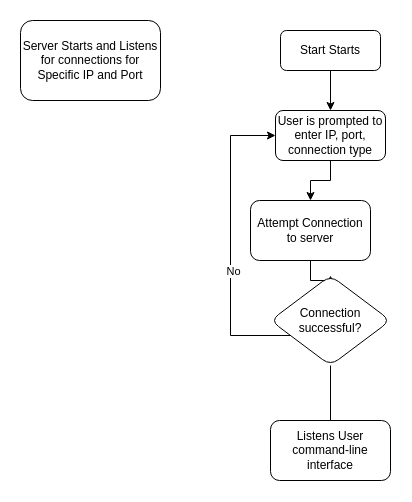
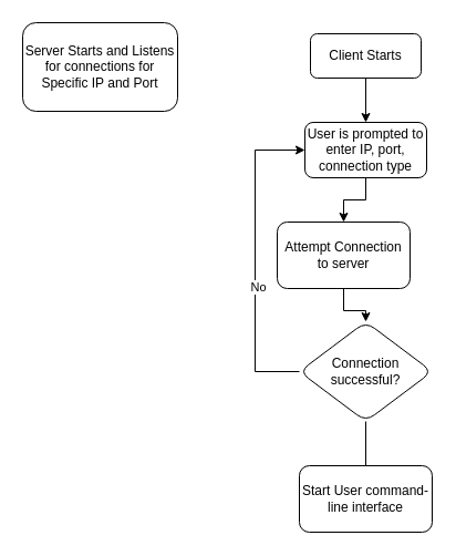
- <mxCell id="4" value="Start Starts" style="rounded=1;whiteSpace=wrap;html=1;fontSize=12;glass=0;strokeWidth=1;shadow=0;" parent="1" vertex="1"><mxGeometry x="280" y="30" width="100" height="40" as="geometry" /></mxCell>
+ <mxCell id="4" value="Client Starts" style="rounded=1;whiteSpace=wrap;html=1;fontSize=12;glass=0;strokeWidth=1;shadow=0;" parent="1" vertex="1"><mxGeometry x="280" y="30" width="100" height="40" as="geometry" /></mxCell>
- <mxCell id="12" value="Connection successful?" style="rhombus;whiteSpace=wrap;html=1;rounded=1;glass=0;strokeWidth=1;shadow=0;" parent="1" vertex="1"><mxGeometry x="270" y="275" width="120" height="90" as="geometry" /></mxCell>
+ <mxCell id="12" value="Connection successful?" style="rhombus;whiteSpace=wrap;html=1;rounded=1;glass=0;strokeWidth=1;shadow=0;" parent="1" vertex="1"><mxGeometry x="270" y="290" width="120" height="90" as="geometry" /></mxCell>
- <mxCell id="13" value="Listens User command-line interface" style="whiteSpace=wrap;html=1;rounded=1;glass=0;strokeWidth=1;shadow=0;" parent="1" vertex="1"><mxGeometry x="270" y="420" width="120" height="60" as="geometry" /></mxCell>
+ <mxCell id="13" value="Start User command-line interface" style="whiteSpace=wrap;html=1;rounded=1;glass=0;strokeWidth=1;shadow=0;" parent="1" vertex="1"><mxGeometry x="270" y="420" width="120" height="60" as="geometry" /></mxCell>
